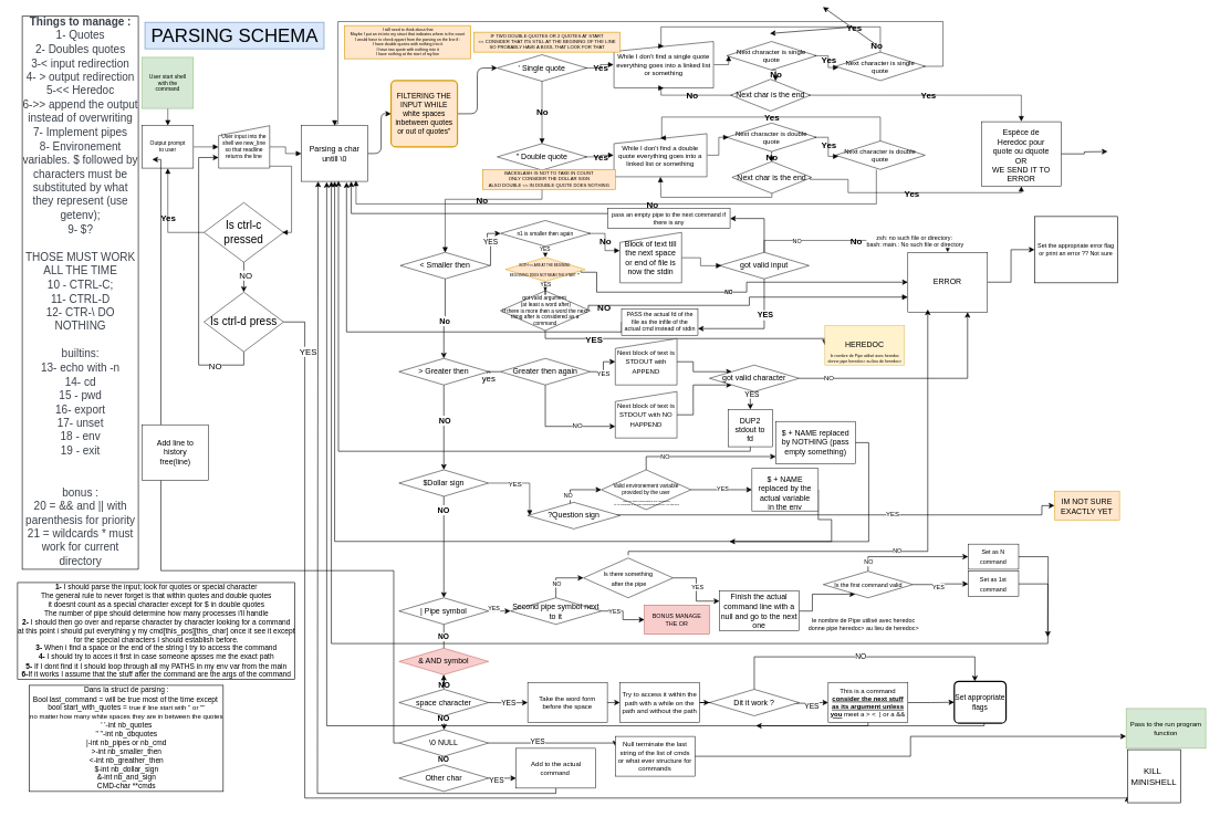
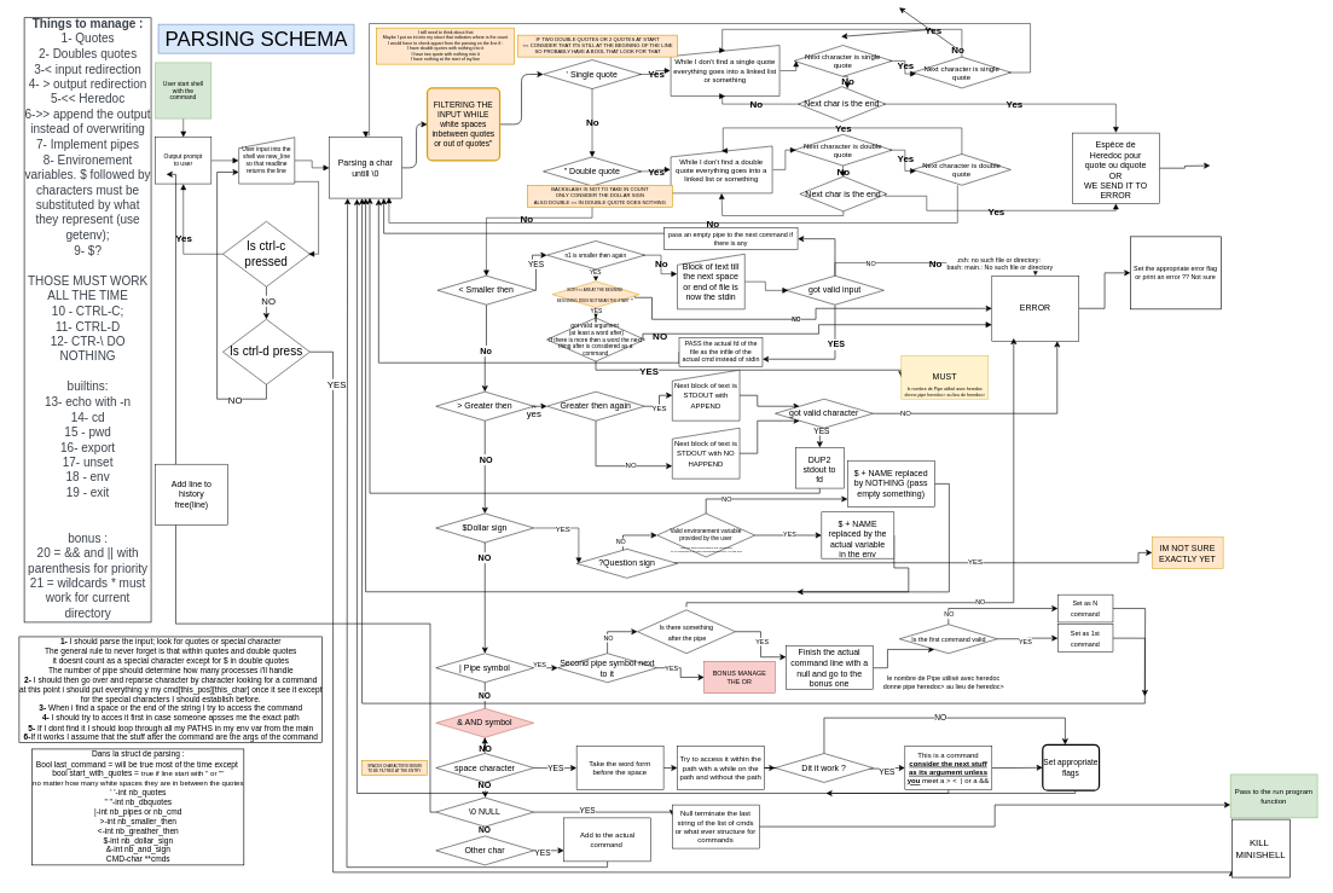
- <mxCell id="99" value="HEREDOC" style="whiteSpace=wrap;html=1;fontSize=11.7;spacing=3.8;rounded=0;arcSize=9;strokeWidth=0.8;fillColor=#fff2cc;strokeColor=#d6b656;" parent="1" vertex="1"><mxGeometry x="1243" y="490" width="120" height="60" as="geometry" /></mxCell>
+ <mxCell id="99" value="MUST" style="whiteSpace=wrap;html=1;fontSize=11.7;spacing=3.8;rounded=0;arcSize=9;strokeWidth=0.8;fillColor=#fff2cc;strokeColor=#d6b656;" parent="1" vertex="1"><mxGeometry x="1243" y="490" width="120" height="60" as="geometry" /></mxCell>
- <mxCell id="74" style="edgeStyle=orthogonalEdgeStyle;rounded=0;orthogonalLoop=1;jettySize=auto;html=1;exitX=1;exitY=0.5;exitDx=0;exitDy=0;entryX=0;entryY=0.5;entryDx=0;entryDy=0;fontSize=13;endArrow=none;" parent="1" source="78" target="104" edge="1"><mxGeometry relative="1" as="geometry"><Array as="points"><mxPoint x="738" y="565" /><mxPoint x="734" y="565" /><mxPoint x="734" y="560" /></Array></mxGeometry></mxCell>
+ <mxCell id="74" style="edgeStyle=orthogonalEdgeStyle;rounded=0;orthogonalLoop=1;jettySize=auto;html=1;exitX=1;exitY=0.5;exitDx=0;exitDy=0;entryX=0;entryY=0.5;entryDx=0;entryDy=0;fontSize=13;" parent="1" source="78" target="104" edge="1"><mxGeometry relative="1" as="geometry"><Array as="points"><mxPoint x="738" y="565" /><mxPoint x="734" y="565" /><mxPoint x="734" y="560" /></Array></mxGeometry></mxCell>
- <mxCell id="152" value="Finish the actual command line with a null and go to the next one" style="whiteSpace=wrap;html=1;fontSize=11.7;spacing=3.8;rounded=0;arcSize=9;strokeWidth=0.8;" parent="1" vertex="1"><mxGeometry x="1084" y="891" width="120" height="60" as="geometry" /></mxCell>
+ <mxCell id="152" value="Finish the actual command line with a null and go to the bonus one" style="whiteSpace=wrap;html=1;fontSize=11.7;spacing=3.8;rounded=0;arcSize=9;strokeWidth=0.8;" parent="1" vertex="1"><mxGeometry x="1084" y="891" width="120" height="60" as="geometry" /></mxCell>
+ <mxCell id="211" value="SPACES CHARACTERS SEEMS &lt;br style=&quot;font-size: 5px;&quot;&gt;TO BE FILTRED AT THE ENTRY&amp;nbsp;" style="text;html=1;align=center;verticalAlign=middle;resizable=0;points=[];autosize=1;strokeColor=#d79b00;fillColor=#ffe6cc;fontSize=5;rounded=0;" parent="1" vertex="1"><mxGeometry x="499" y="1049" width="90" height="20" as="geometry" /></mxCell>
